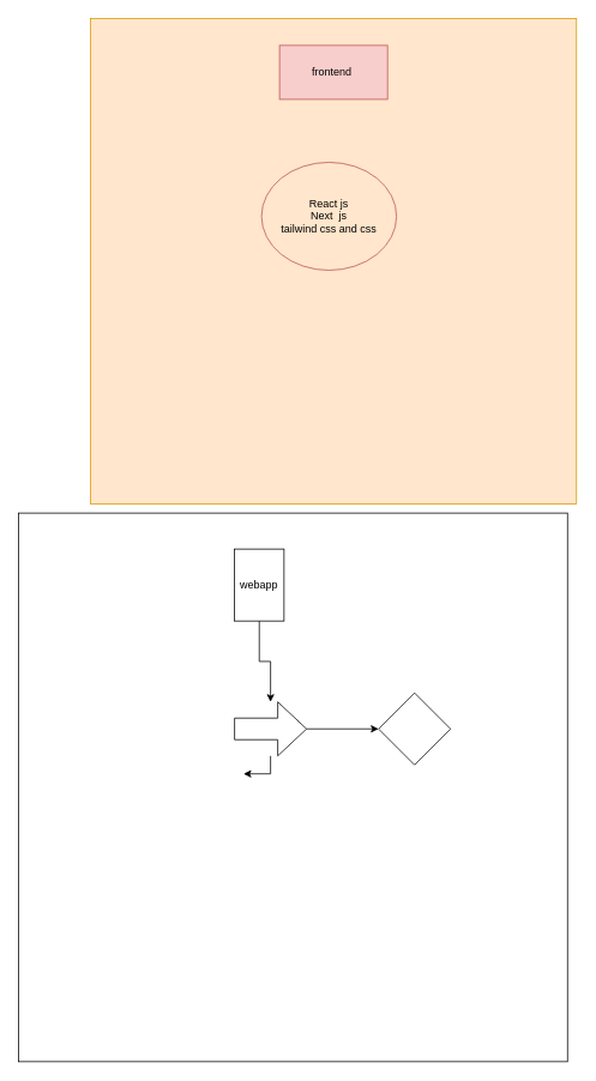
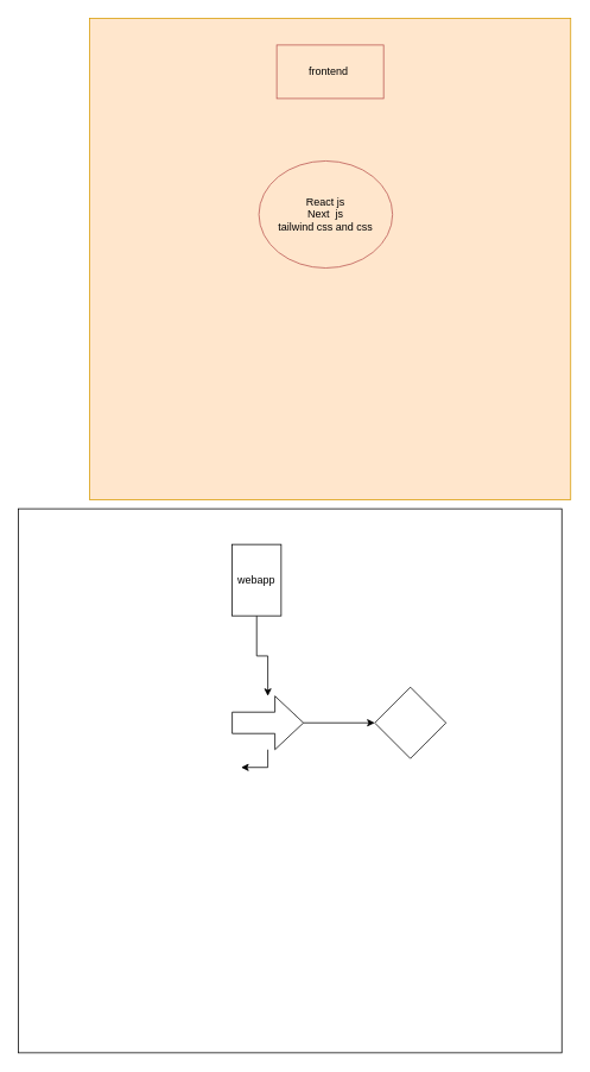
- <mxCell id="3" value="frontend&amp;nbsp;" style="rounded=0;whiteSpace=wrap;html=1;fillColor=#f8cecc;strokeColor=#b85450;" vertex="1" parent="1"><mxGeometry x="310" y="50" width="120" height="60" as="geometry" /></mxCell>
+ <mxCell id="3" value="frontend&amp;nbsp;" style="rounded=0;whiteSpace=wrap;html=1;fillColor=#ffe6cc;strokeColor=#b85450;" vertex="1" parent="1"><mxGeometry x="310" y="50" width="120" height="60" as="geometry" /></mxCell>
